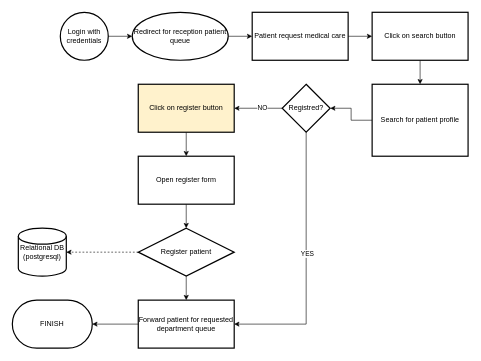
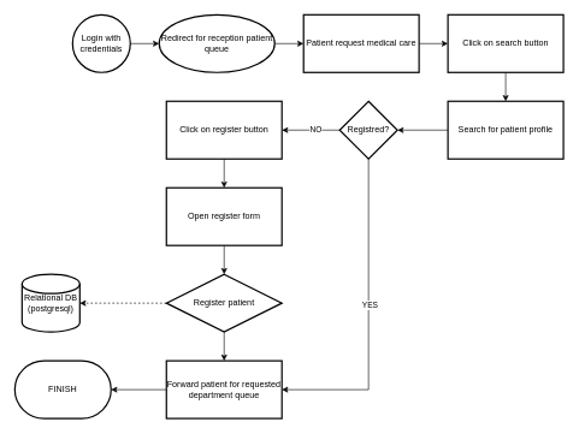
- <mxCell id="27" value="Click on register button" style="whiteSpace=wrap;html=1;strokeWidth=2;fillColor=#fff2cc;" vertex="1" parent="1"><mxGeometry x="230" y="140" width="160" height="80" as="geometry" /></mxCell>
+ <mxCell id="27" value="Click on register button" style="whiteSpace=wrap;html=1;strokeWidth=2;" vertex="1" parent="1"><mxGeometry x="230" y="140" width="160" height="80" as="geometry" /></mxCell>
- <mxCell id="25" value="Search for patient profile" style="whiteSpace=wrap;html=1;strokeWidth=2;" vertex="1" parent="1"><mxGeometry x="620" y="140" width="160" height="120" as="geometry" /></mxCell>
+ <mxCell id="25" value="Search for patient profile" style="whiteSpace=wrap;html=1;strokeWidth=2;" vertex="1" parent="1"><mxGeometry x="620" y="140" width="160" height="80" as="geometry" /></mxCell>
